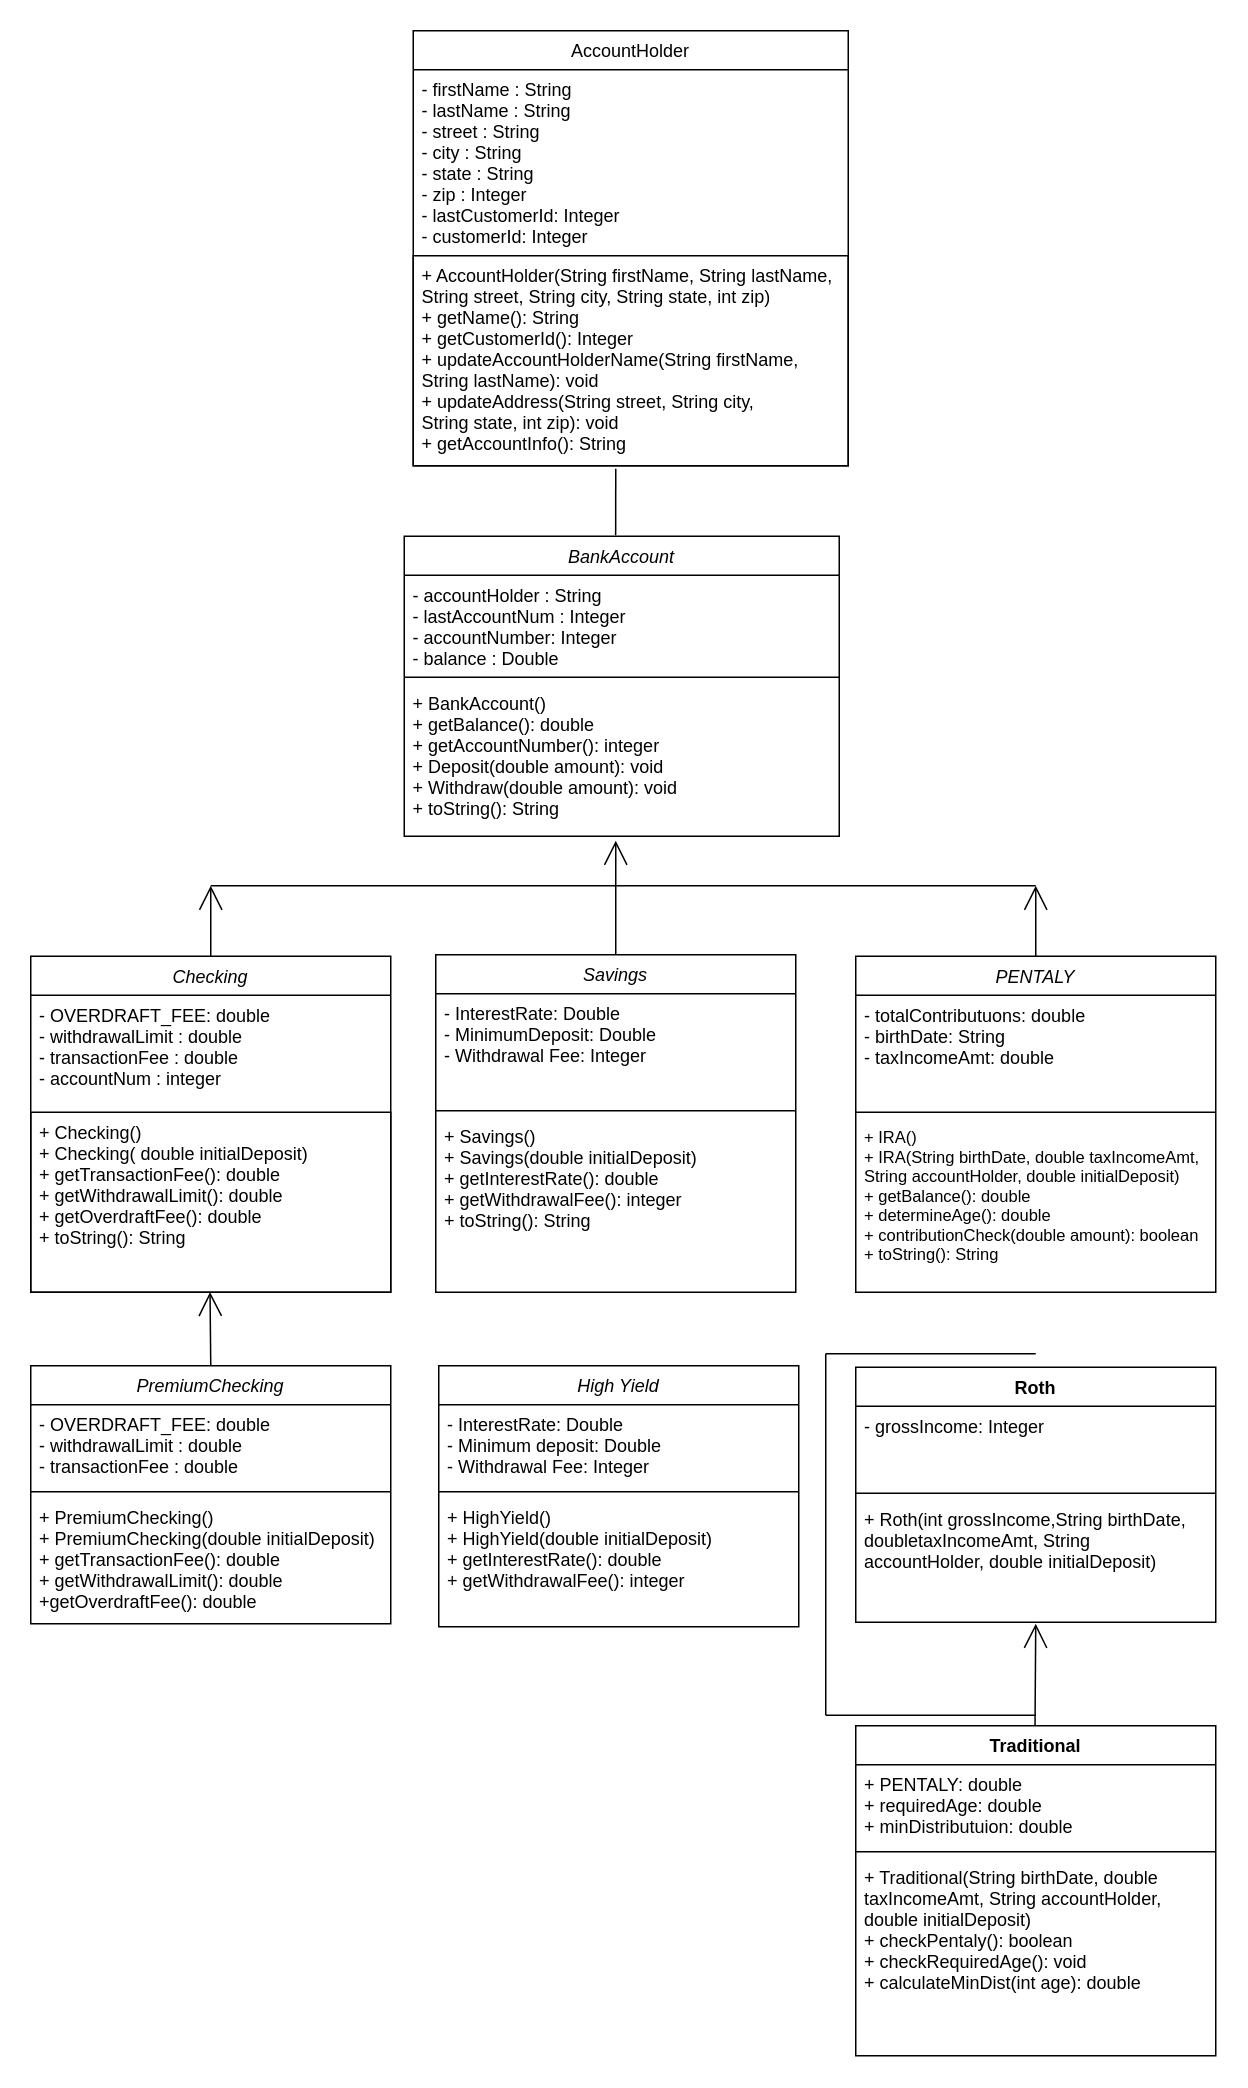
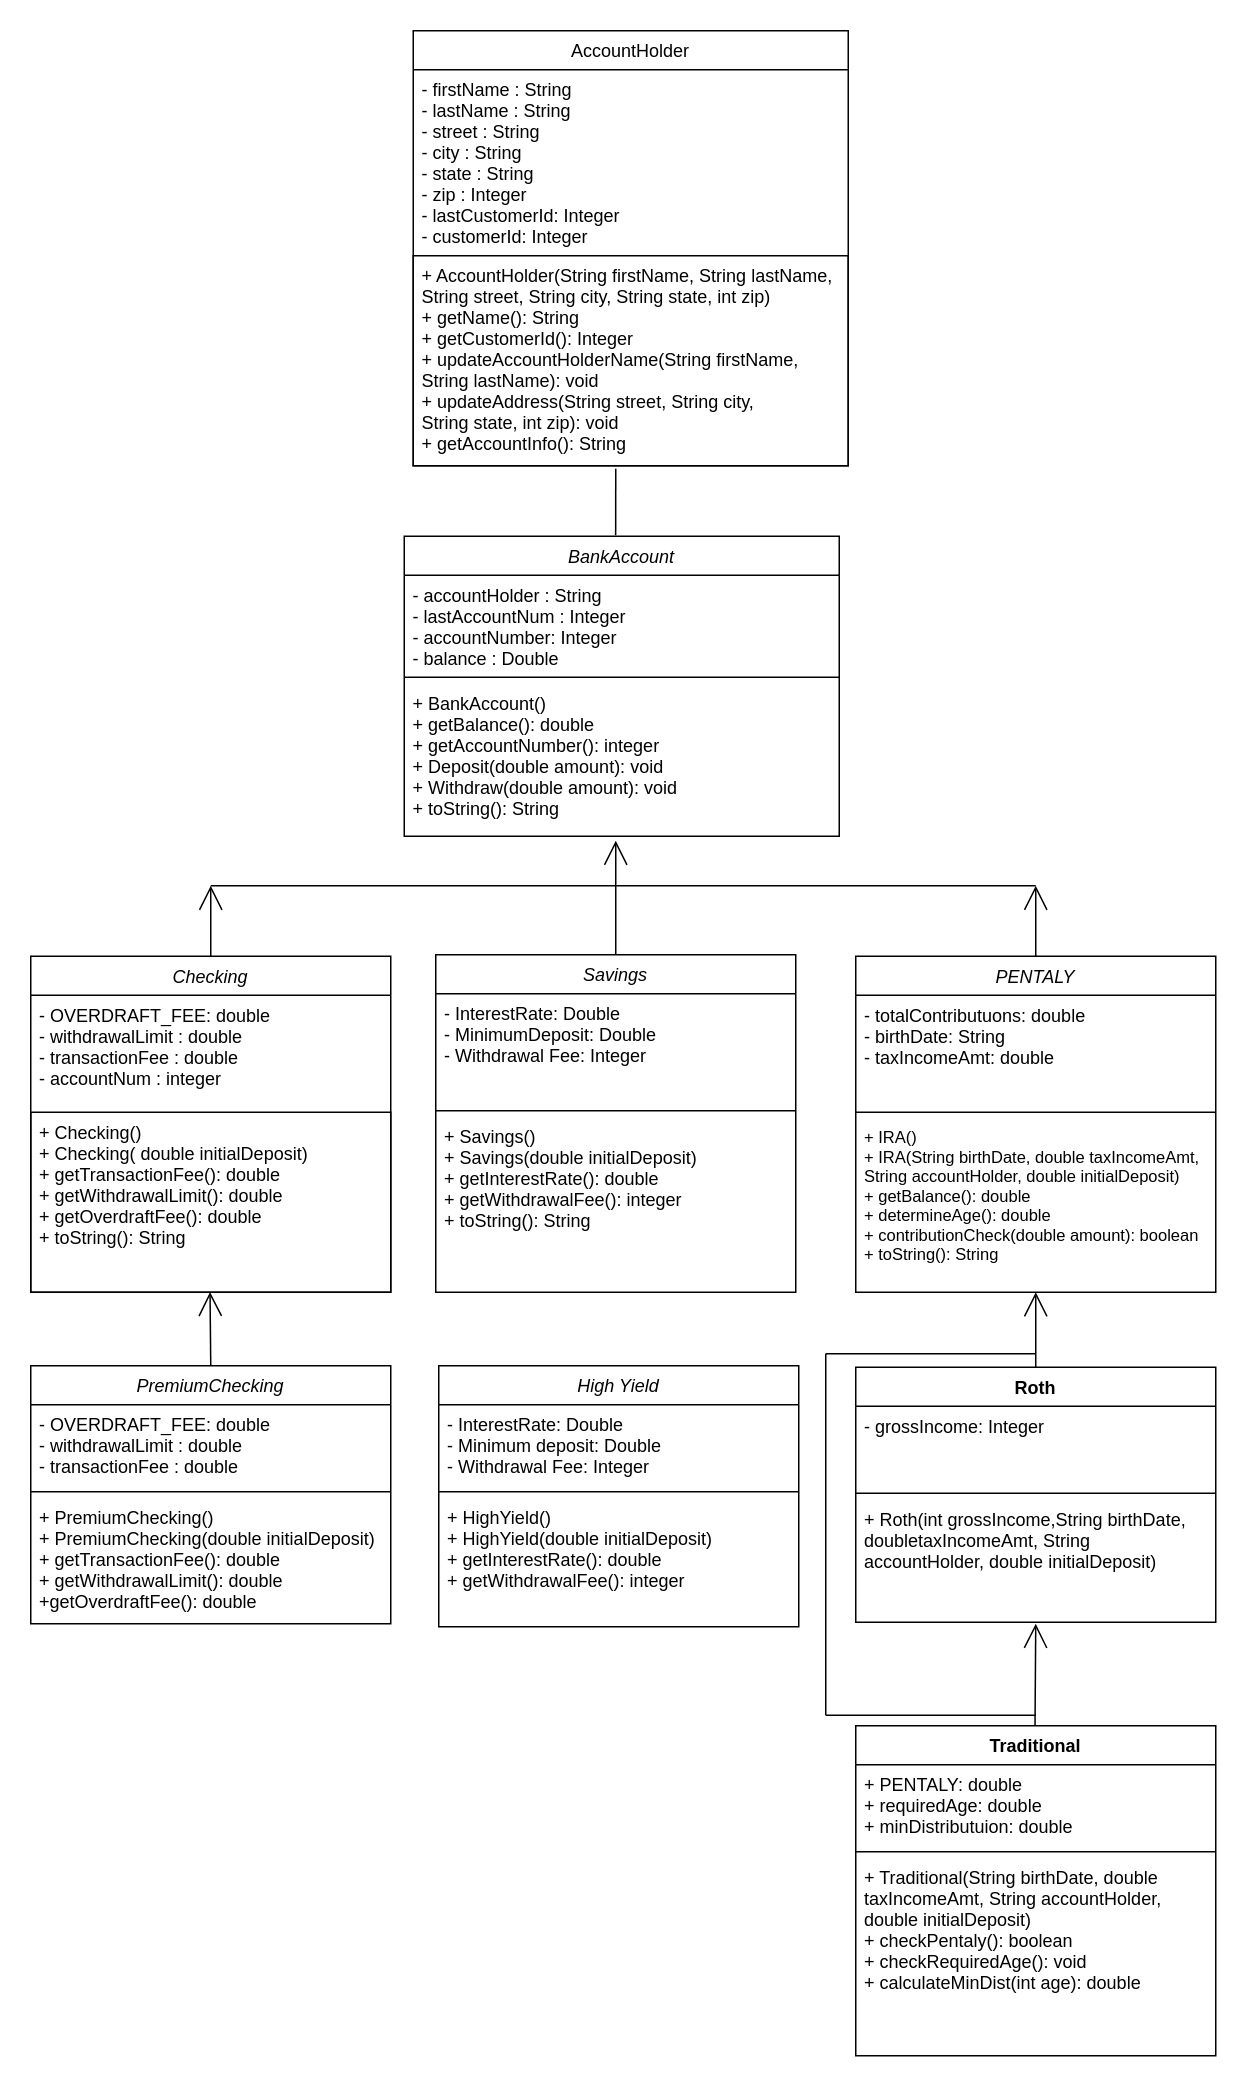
+ <mxCell id="31" style="edgeStyle=none;curved=1;rounded=0;orthogonalLoop=1;jettySize=auto;html=1;endArrow=open;startSize=14;endSize=14;sourcePerimeterSpacing=8;targetPerimeterSpacing=8;exitX=0.5;exitY=0;exitDx=0;exitDy=0;entryX=0.5;entryY=1;entryDx=0;entryDy=0;" parent="1" source="32" target="23" edge="1"><mxGeometry relative="1" as="geometry"><mxPoint x="680" y="770" as="targetPoint" /></mxGeometry></mxCell>
